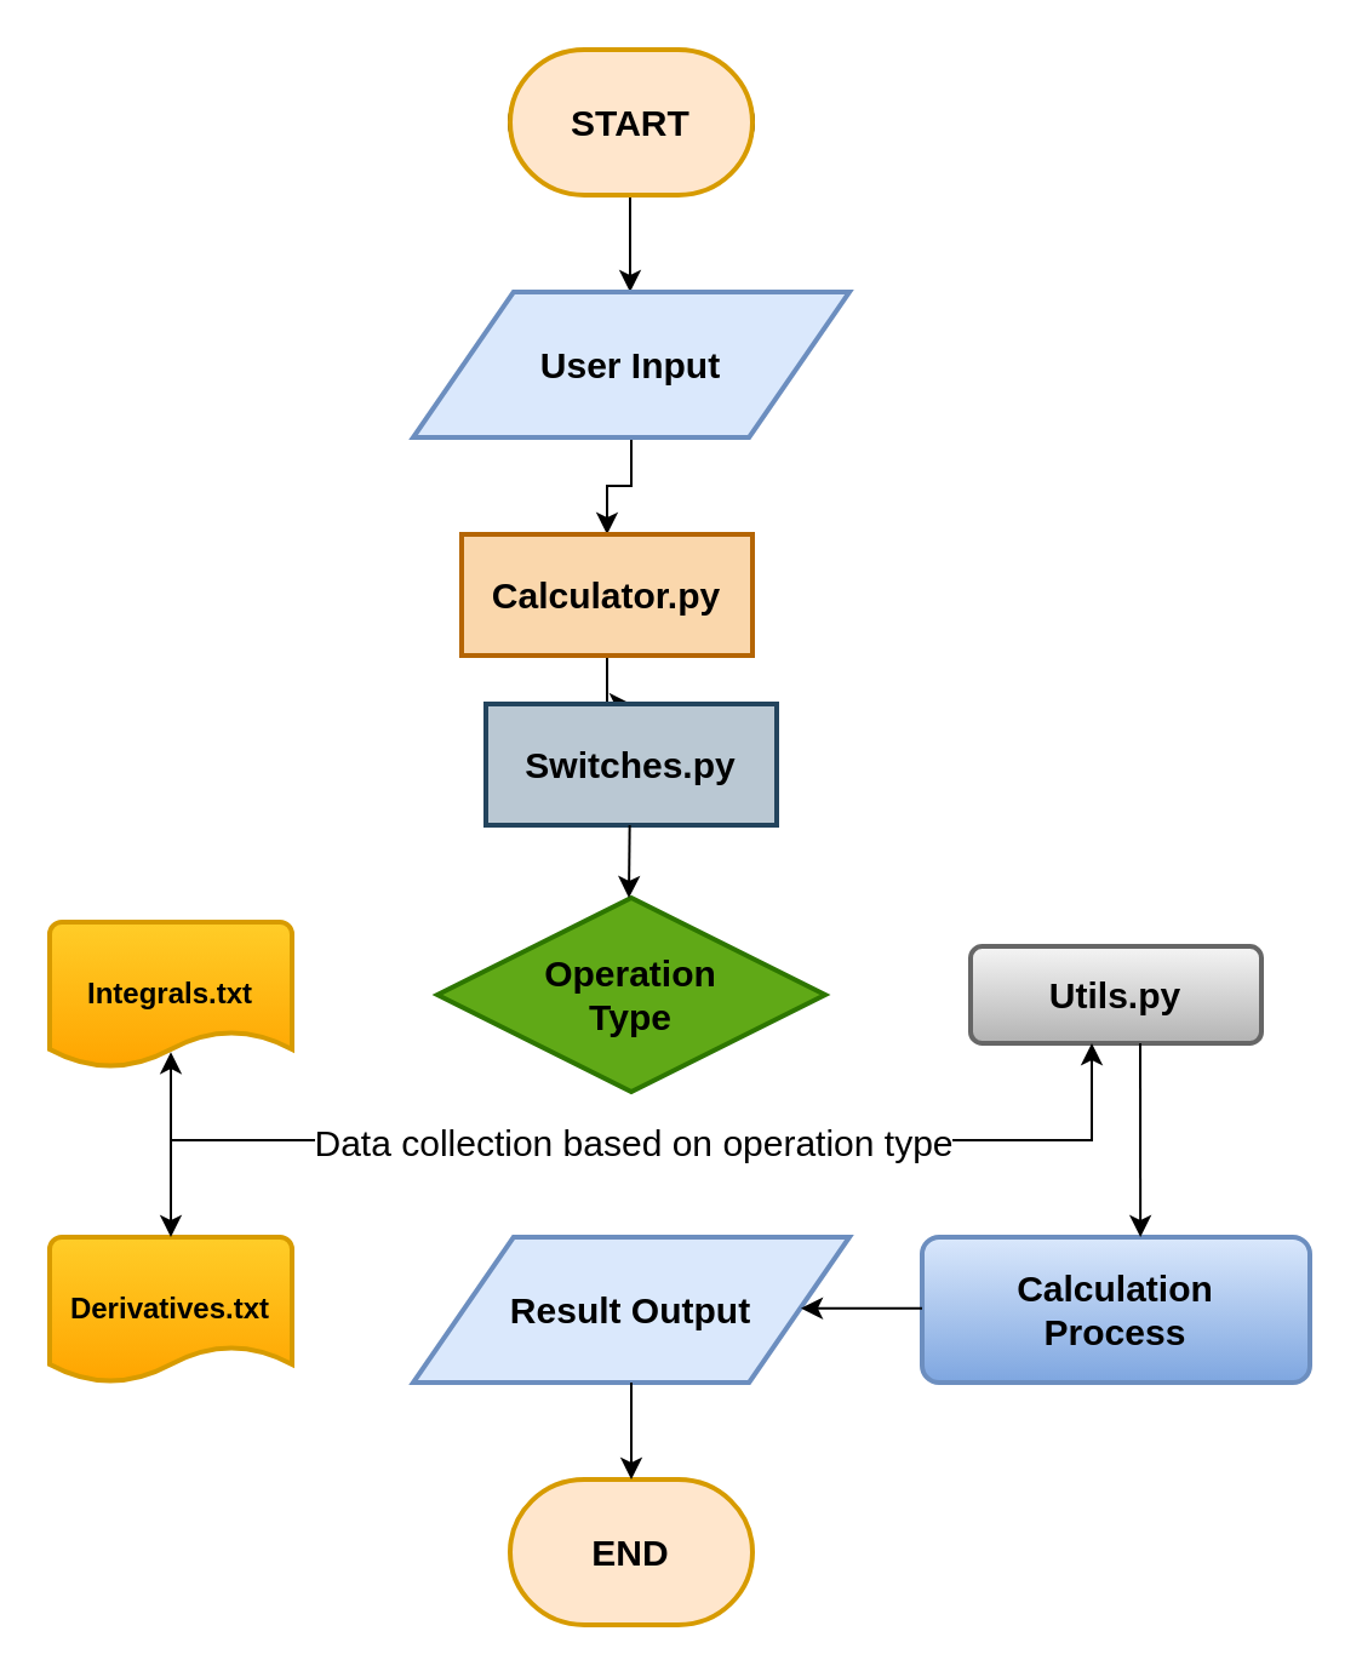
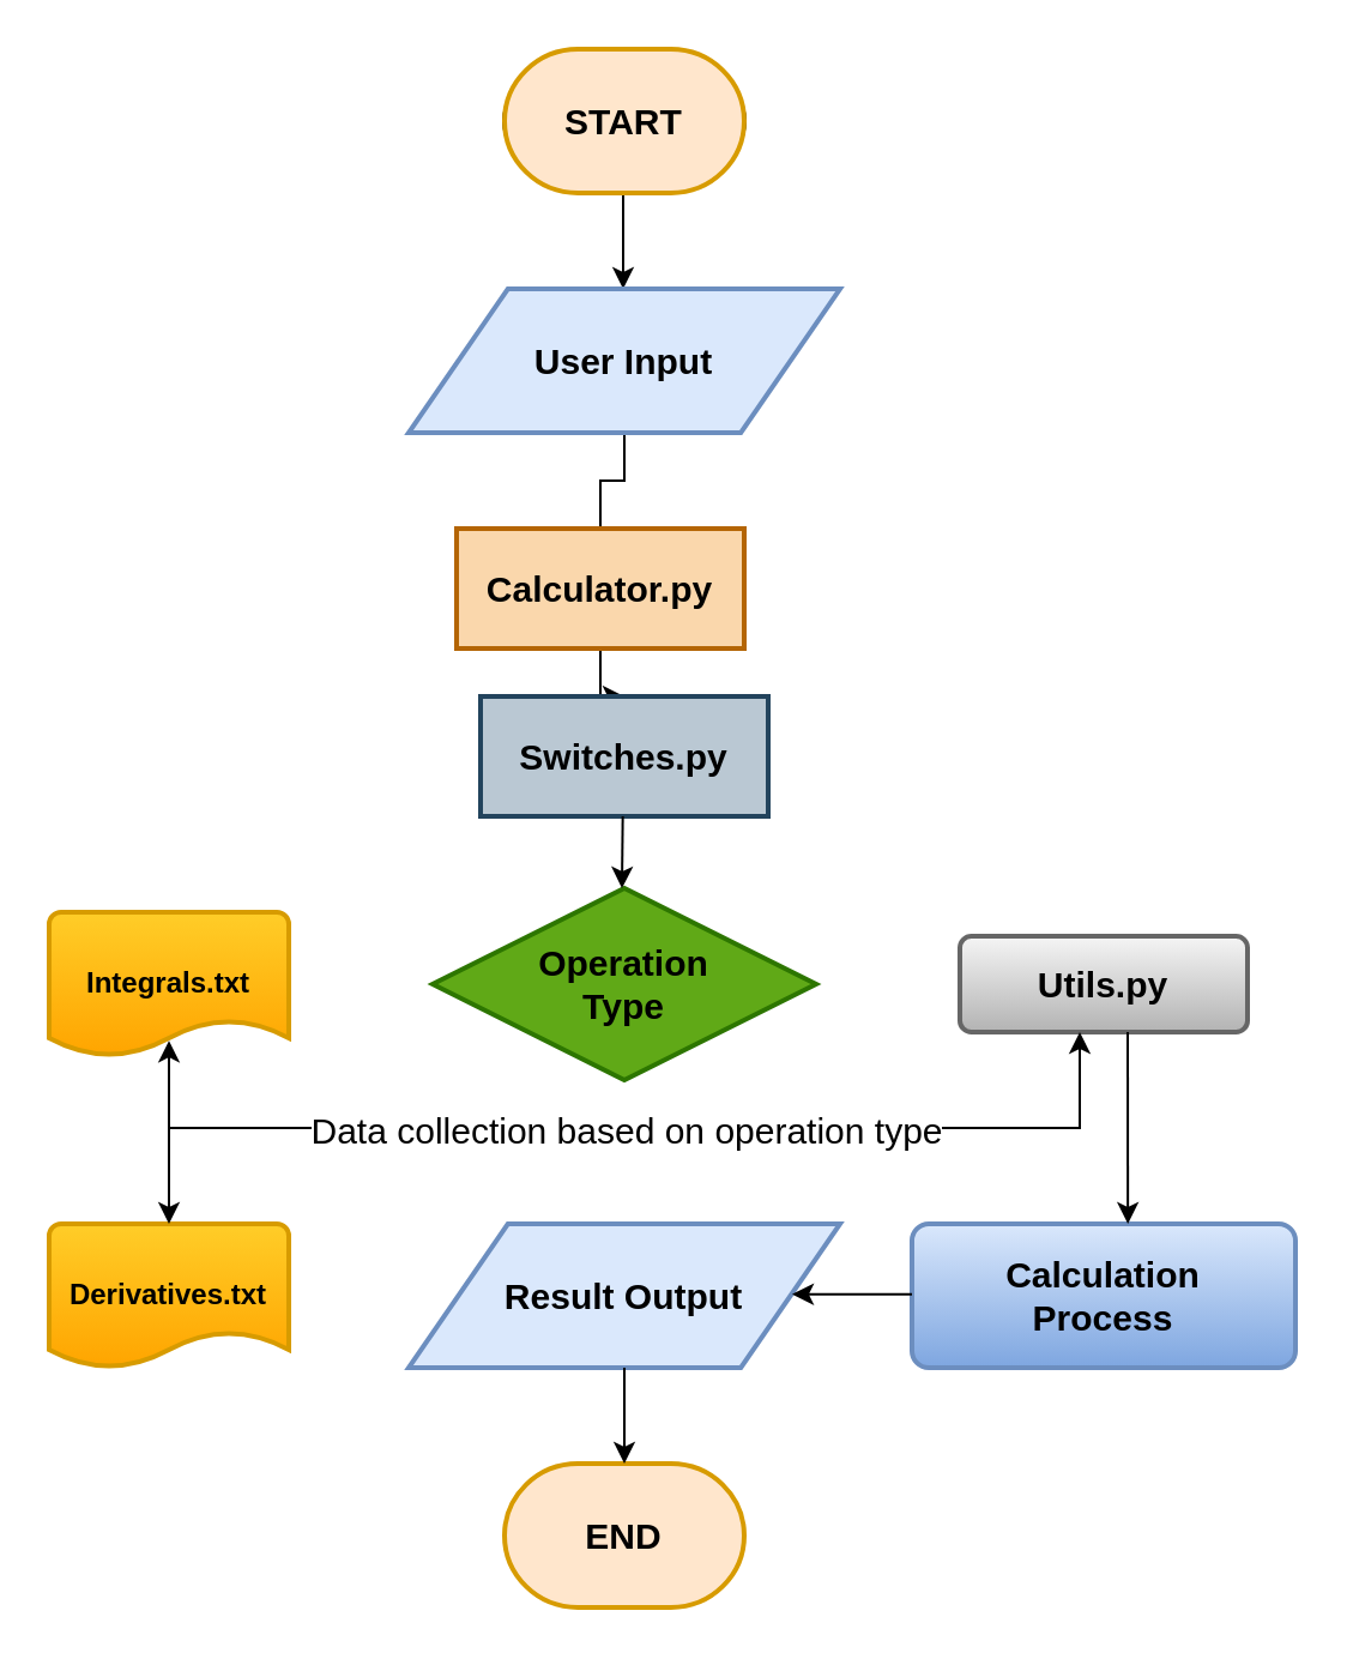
- <mxCell id="4" value="" style="edgeStyle=orthogonalEdgeStyle;rounded=0;orthogonalLoop=1;jettySize=auto;html=1;fontColor=#000000;" edge="1" parent="1" source="5" target="7"><mxGeometry relative="1" as="geometry" /></mxCell>
+ <mxCell id="4" value="" style="edgeStyle=orthogonalEdgeStyle;rounded=0;orthogonalLoop=1;jettySize=auto;html=1;fontColor=#000000;endArrow=none;" edge="1" parent="1" source="5" target="7"><mxGeometry relative="1" as="geometry" /></mxCell>
